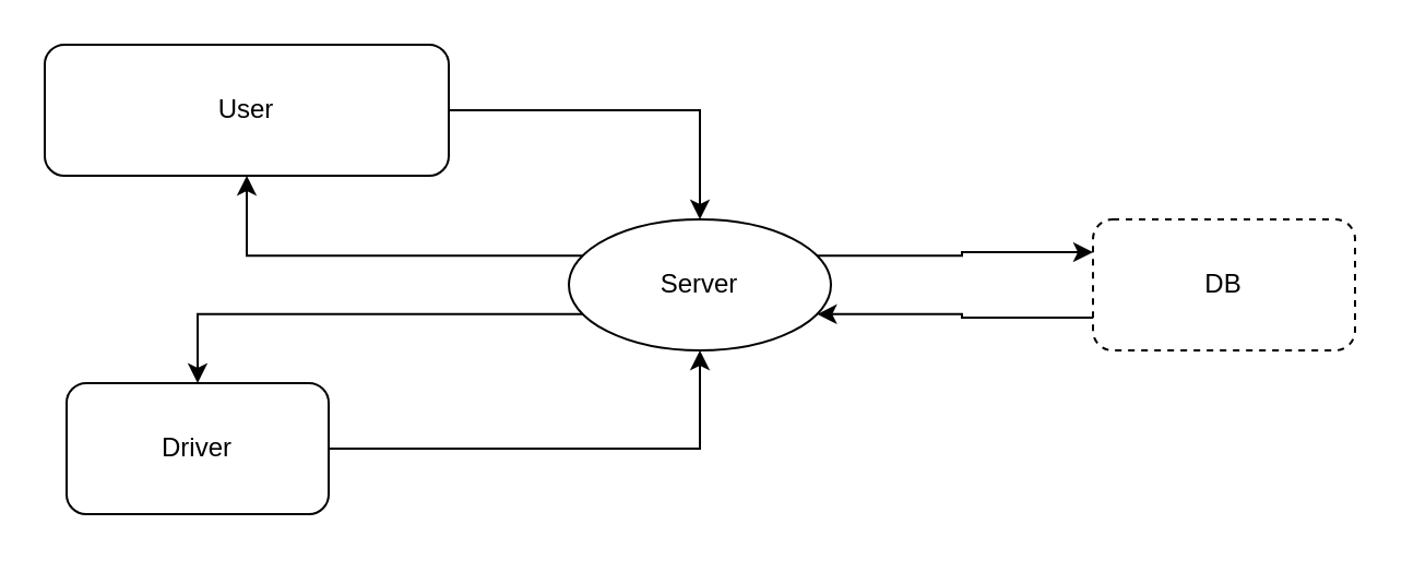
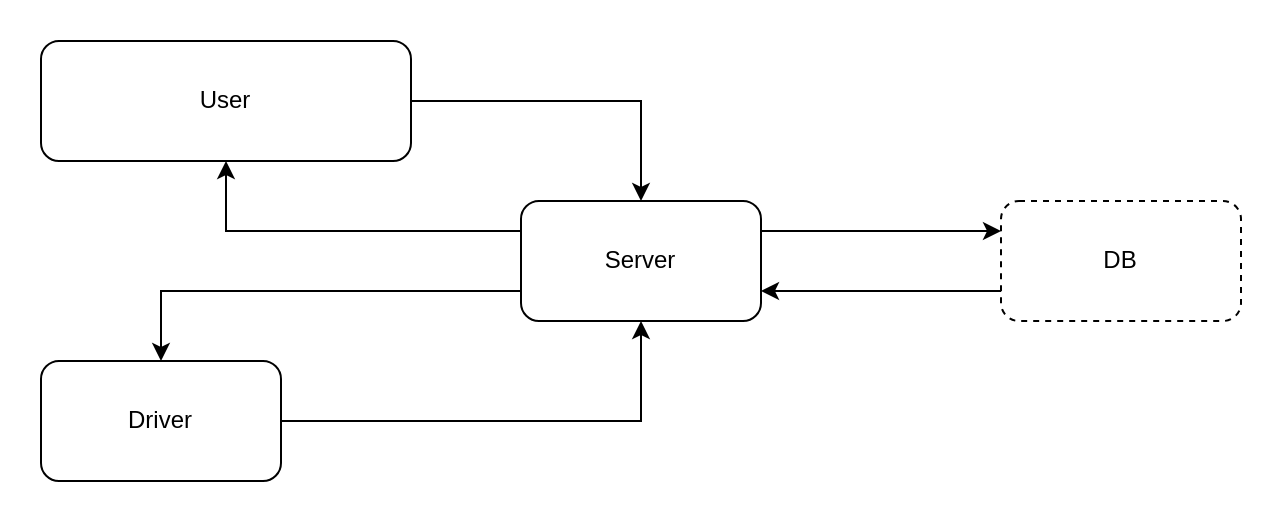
- <mxCell id="9" value="Server" style="ellipse;whiteSpace=wrap;html=1;" vertex="1" parent="1"><mxGeometry x="260" y="100" width="120" height="60" as="geometry" /></mxCell>
+ <mxCell id="9" value="Server" style="rounded=1;whiteSpace=wrap;html=1;" vertex="1" parent="1"><mxGeometry x="260" y="100" width="120" height="60" as="geometry" /></mxCell>
- <mxCell id="5" value="Driver" style="rounded=1;whiteSpace=wrap;html=1;" vertex="1" parent="1"><mxGeometry x="30" y="175" width="120" height="60" as="geometry" /></mxCell>
+ <mxCell id="5" value="Driver" style="rounded=1;whiteSpace=wrap;html=1;" vertex="1" parent="1"><mxGeometry x="20" y="180" width="120" height="60" as="geometry" /></mxCell>
